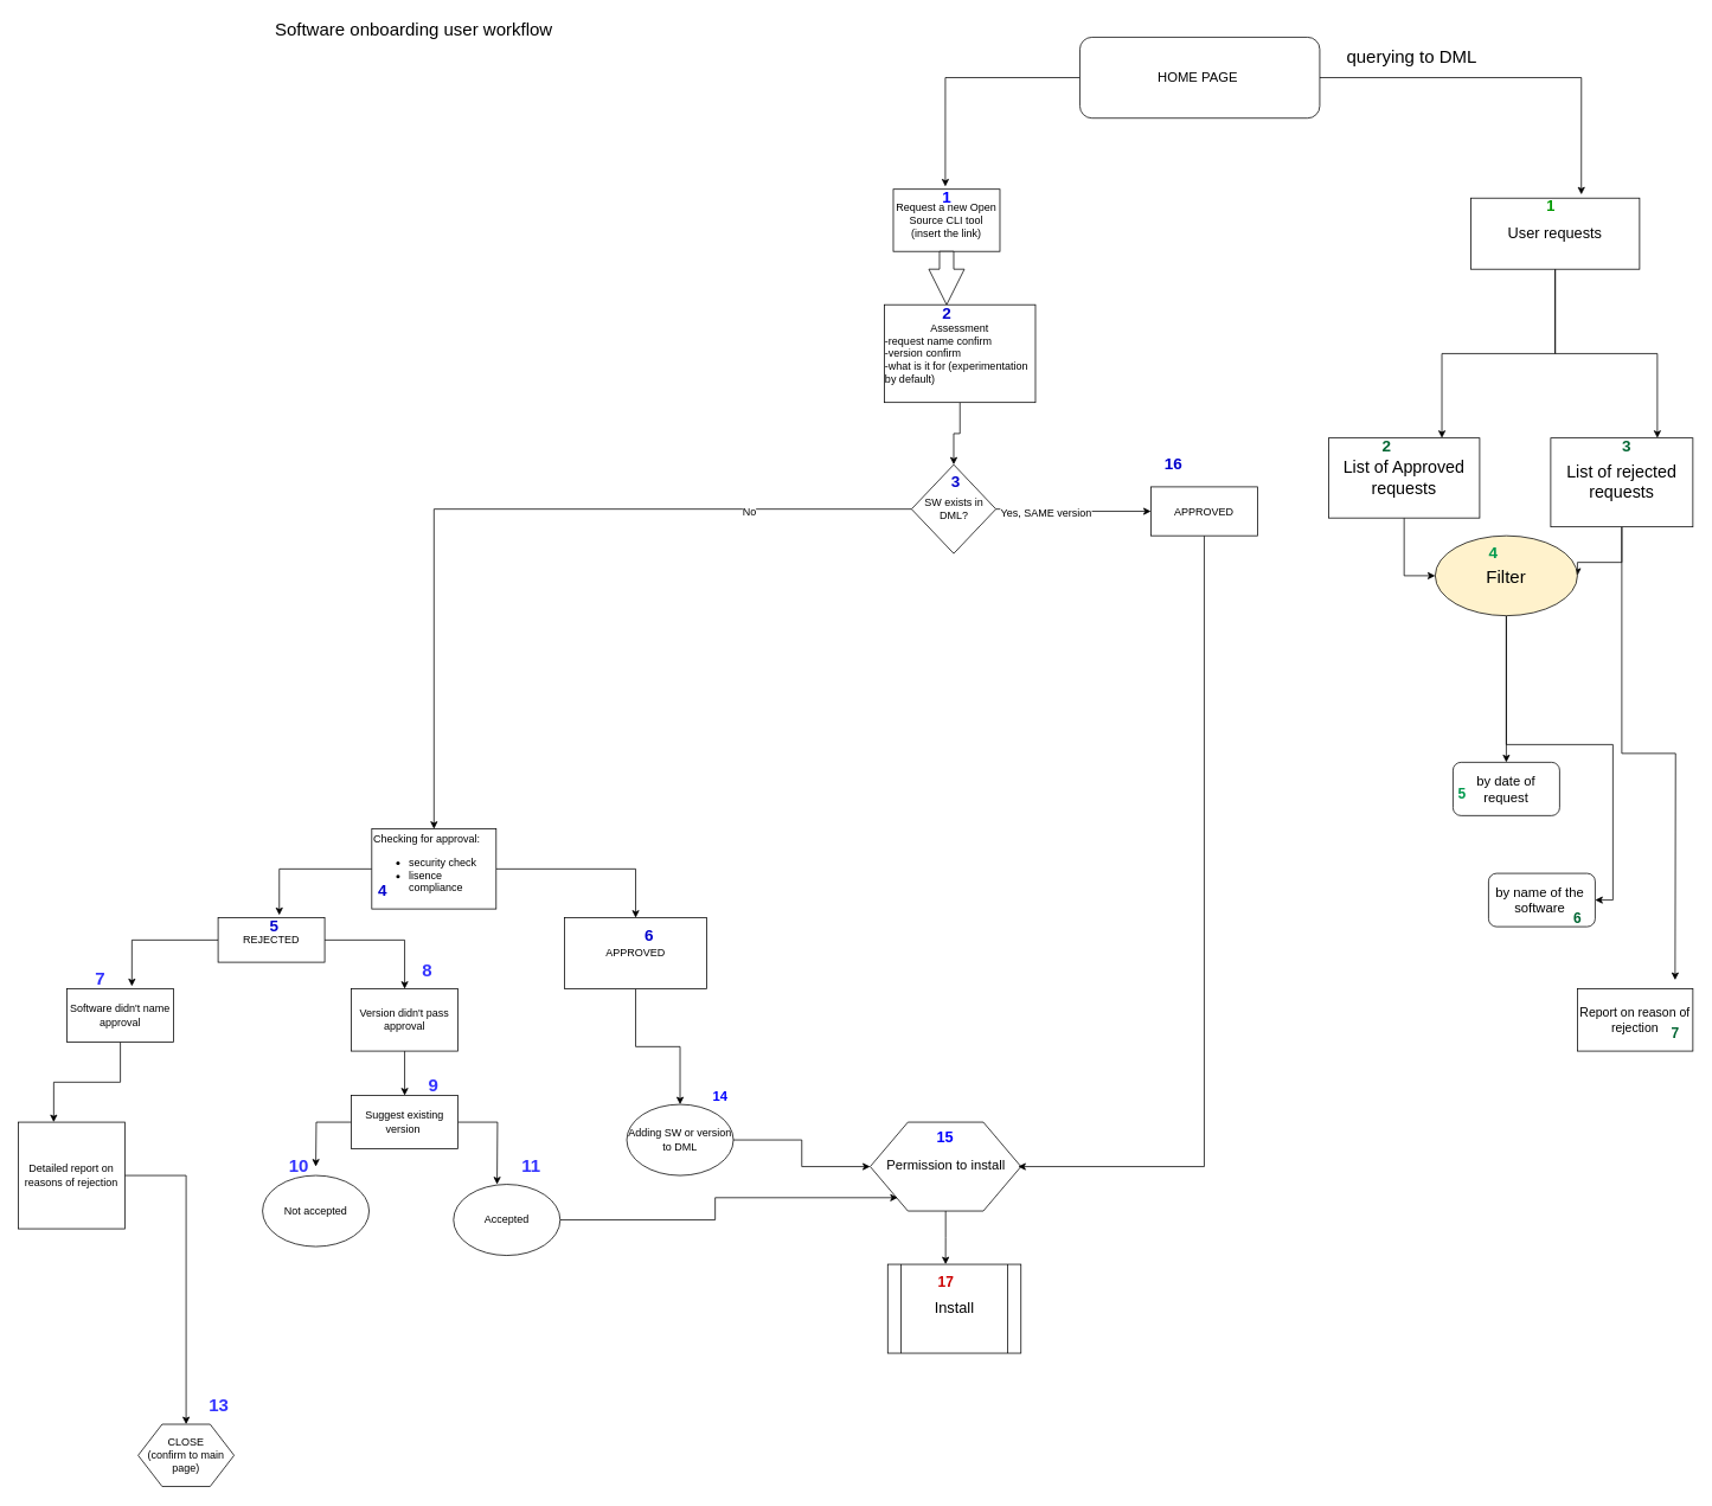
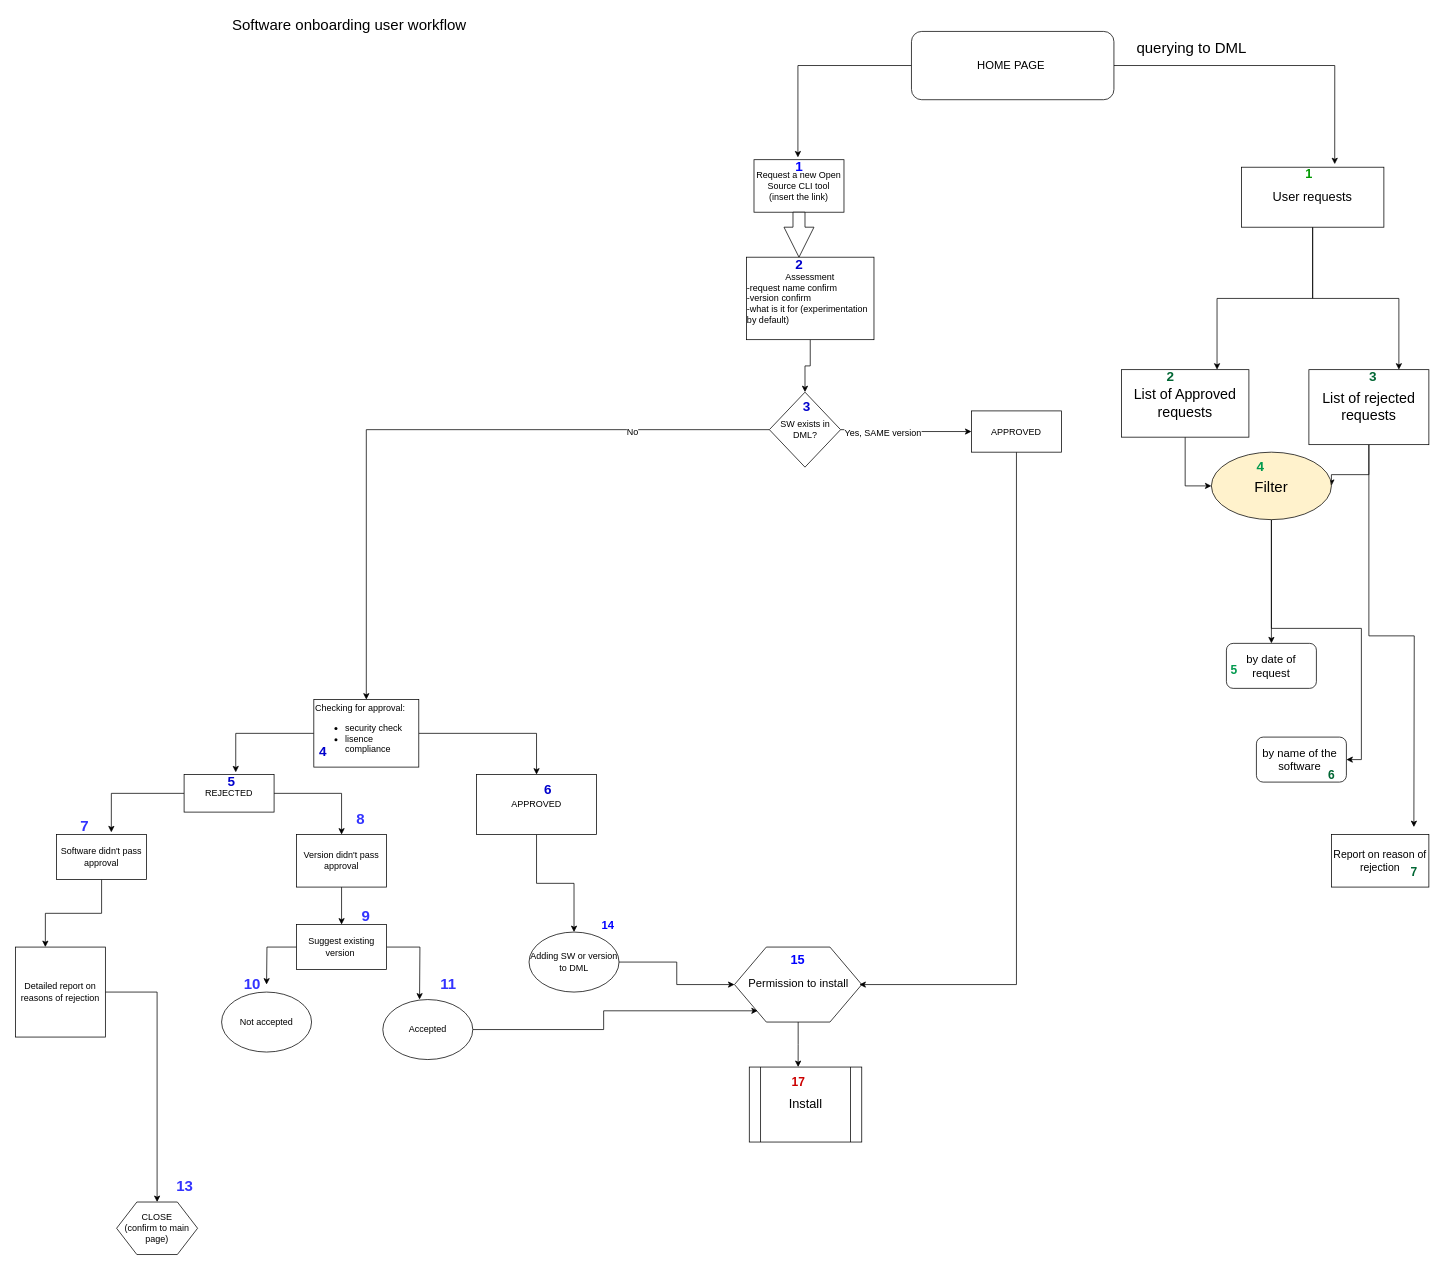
- <mxCell id="82" value="&lt;font color=&quot;#0000cc&quot;&gt;&lt;span style=&quot;font-size: 18px&quot;&gt;&lt;b&gt;16&lt;/b&gt;&lt;/span&gt;&lt;/font&gt;" style="text;html=1;align=center;verticalAlign=middle;resizable=0;points=[];;autosize=1;" vertex="1" parent="1"><mxGeometry x="1300" y="512" width="40" height="20" as="geometry" /></mxCell>
- <mxCell id="66" value="Software didn't name approval" style="rounded=0;whiteSpace=wrap;html=1;" vertex="1" parent="1"><mxGeometry x="75" y="1112" width="120" height="60" as="geometry" /></mxCell>
+ <mxCell id="66" value="Software didn't pass approval" style="rounded=0;whiteSpace=wrap;html=1;" vertex="1" parent="1"><mxGeometry x="75" y="1112" width="120" height="60" as="geometry" /></mxCell>
